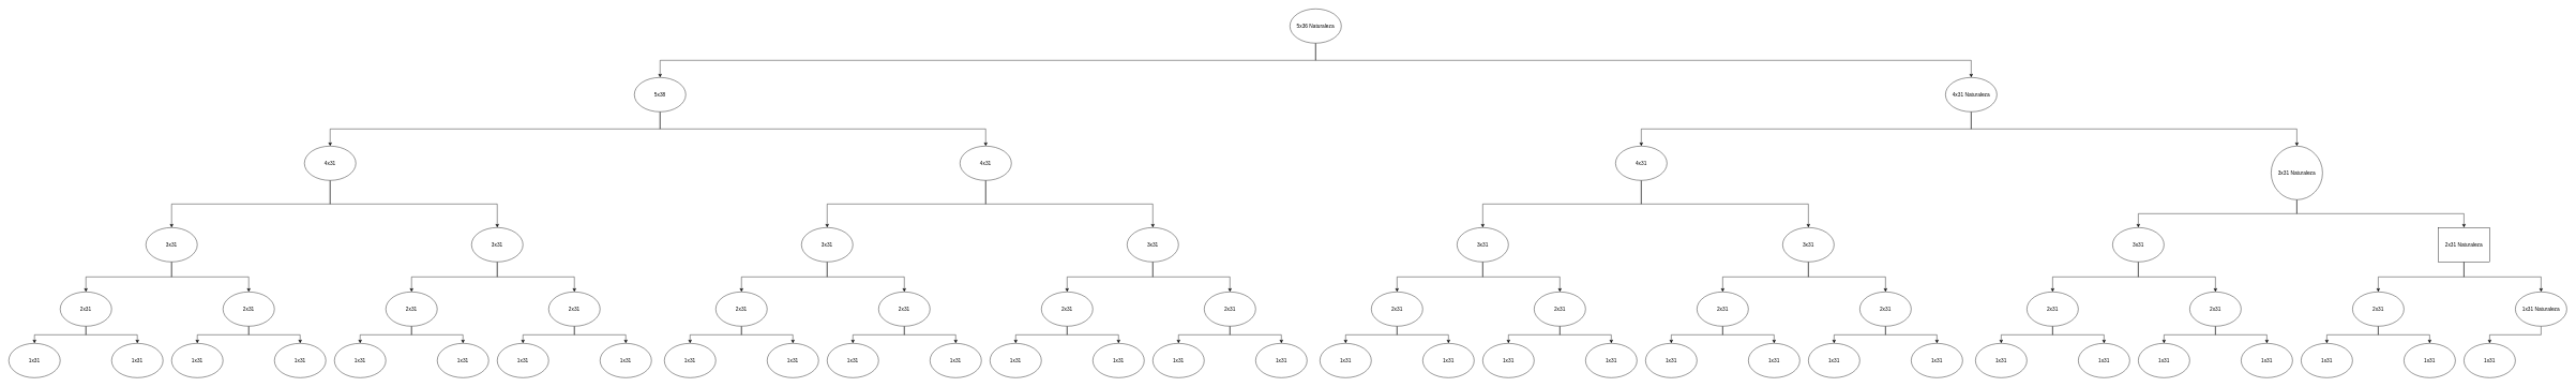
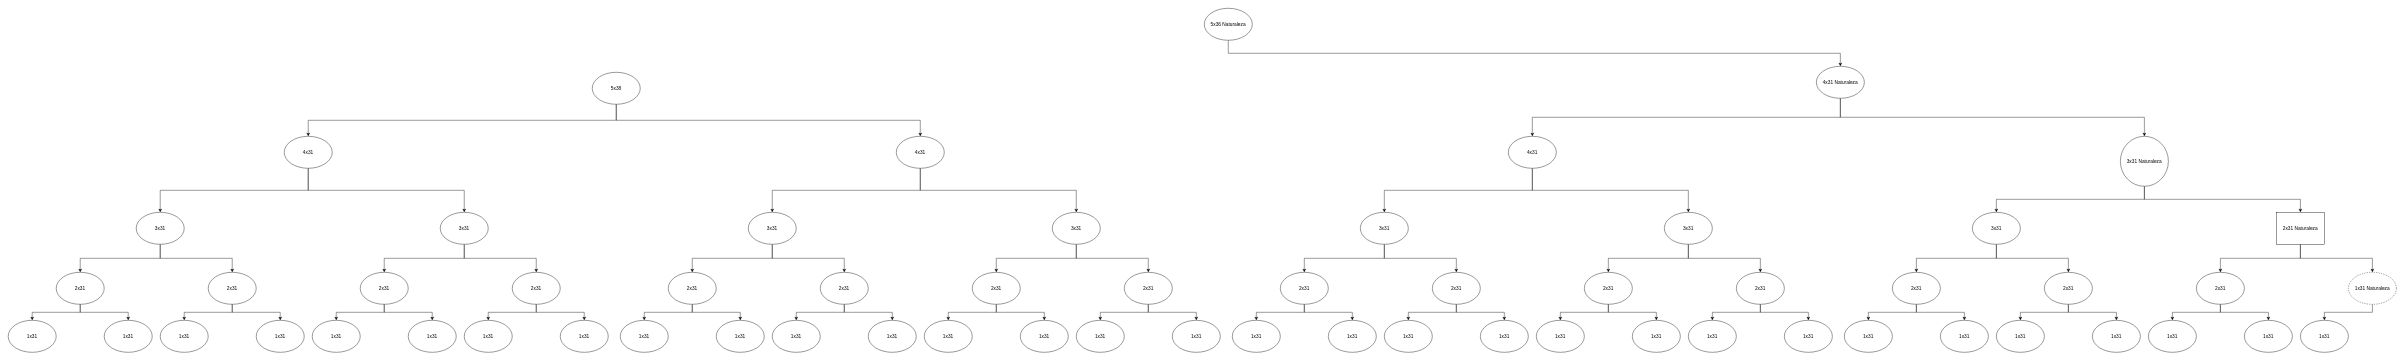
- <mxCell id="122" style="edgeStyle=orthogonalEdgeStyle;rounded=0;orthogonalLoop=1;jettySize=auto;html=1;exitX=0.5;exitY=1;exitDx=0;exitDy=0;entryX=0.5;entryY=0;entryDx=0;entryDy=0;" edge="1" parent="1" source="124" target="62"><mxGeometry relative="1" as="geometry" /></mxCell>
- <mxCell id="121" value="4x31 Naturaleza" style="ellipse;whiteSpace=wrap;html=1;" vertex="1" parent="1"><mxGeometry x="4540" y="180" width="120" height="80" as="geometry" /></mxCell>
+ <mxCell id="121" value="4x31 Naturaleza" style="ellipse;whiteSpace=wrap;html=1;" vertex="1" parent="1"><mxGeometry x="4540" y="165" width="120" height="80" as="geometry" /></mxCell>
- <mxCell id="111" value="1x31 Naturaleza" style="ellipse;whiteSpace=wrap;html=1;" vertex="1" parent="1"><mxGeometry x="5870" y="680" width="120" height="80" as="geometry" /></mxCell>
+ <mxCell id="111" value="1x31 Naturaleza" style="ellipse;whiteSpace=wrap;html=1;dashed=1;" vertex="1" parent="1"><mxGeometry x="5870" y="680" width="120" height="80" as="geometry" /></mxCell>
